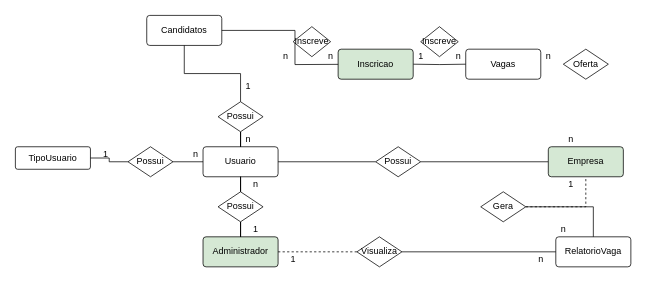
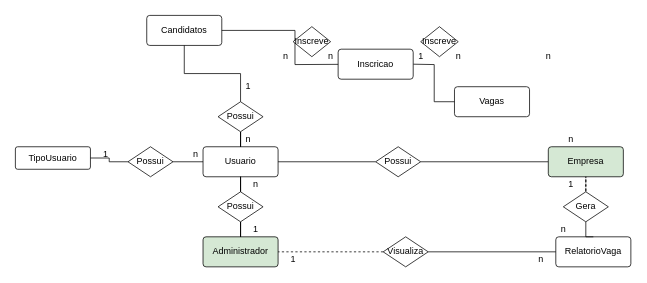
- <mxCell id="44" value="Inscricao" style="rounded=1;arcSize=10;whiteSpace=wrap;html=1;align=center;fillColor=#d5e8d4;" vertex="1" parent="1"><mxGeometry x="450" y="65" width="100" height="40" as="geometry" /></mxCell>
+ <mxCell id="44" value="Inscricao" style="rounded=1;arcSize=10;whiteSpace=wrap;html=1;align=center;" vertex="1" parent="1"><mxGeometry x="450" y="65" width="100" height="40" as="geometry" /></mxCell>
- <mxCell id="13" value="Vagas" style="rounded=1;arcSize=10;whiteSpace=wrap;html=1;align=center;" parent="1" vertex="1"><mxGeometry x="620" y="65" width="100" height="40" as="geometry" /></mxCell>
+ <mxCell id="13" value="Vagas" style="rounded=1;arcSize=10;whiteSpace=wrap;html=1;align=center;" parent="1" vertex="1"><mxGeometry x="605" y="115" width="100" height="40" as="geometry" /></mxCell>
- <mxCell id="12" value="Oferta" style="shape=rhombus;perimeter=rhombusPerimeter;whiteSpace=wrap;html=1;align=center;" parent="1" vertex="1"><mxGeometry x="750" y="65" width="60" height="40" as="geometry" /></mxCell>
- <mxCell id="26" value="Gera" style="shape=rhombus;perimeter=rhombusPerimeter;whiteSpace=wrap;html=1;align=center;" parent="1" vertex="1"><mxGeometry x="640" y="255" width="60" height="40" as="geometry" /></mxCell>
+ <mxCell id="26" value="Gera" style="shape=rhombus;perimeter=rhombusPerimeter;whiteSpace=wrap;html=1;align=center;" parent="1" vertex="1"><mxGeometry x="750" y="255" width="60" height="40" as="geometry" /></mxCell>
- <mxCell id="29" value="Visualiza" style="shape=rhombus;perimeter=rhombusPerimeter;whiteSpace=wrap;html=1;align=center;" parent="1" vertex="1"><mxGeometry x="475" y="315" width="60" height="40" as="geometry" /></mxCell>
+ <mxCell id="29" value="Visualiza" style="shape=rhombus;perimeter=rhombusPerimeter;whiteSpace=wrap;html=1;align=center;" parent="1" vertex="1"><mxGeometry x="510" y="315" width="60" height="40" as="geometry" /></mxCell>
